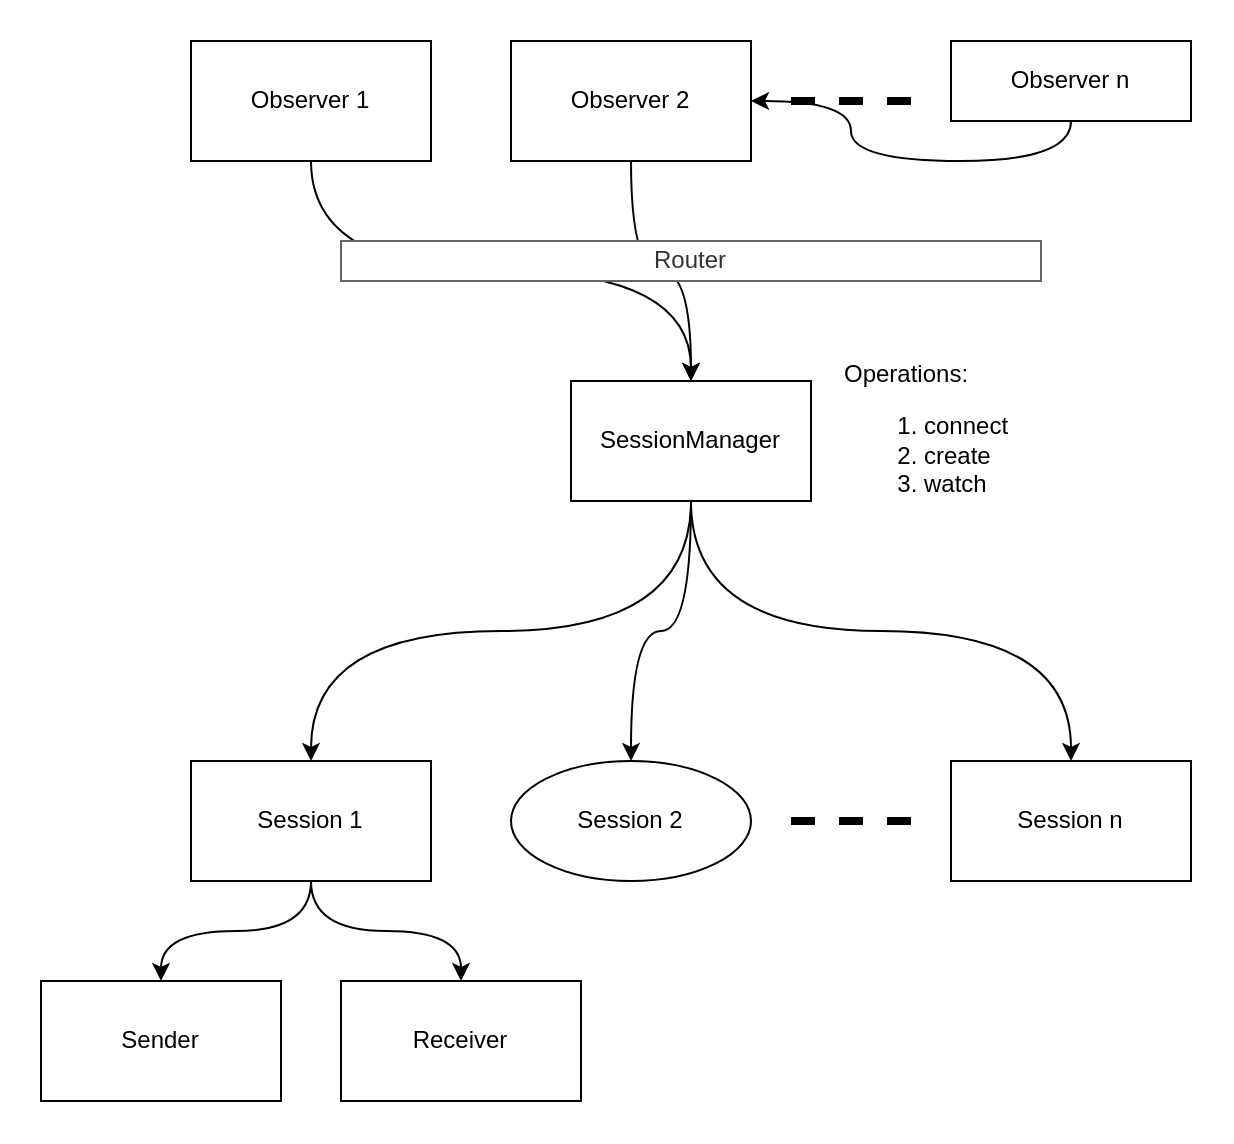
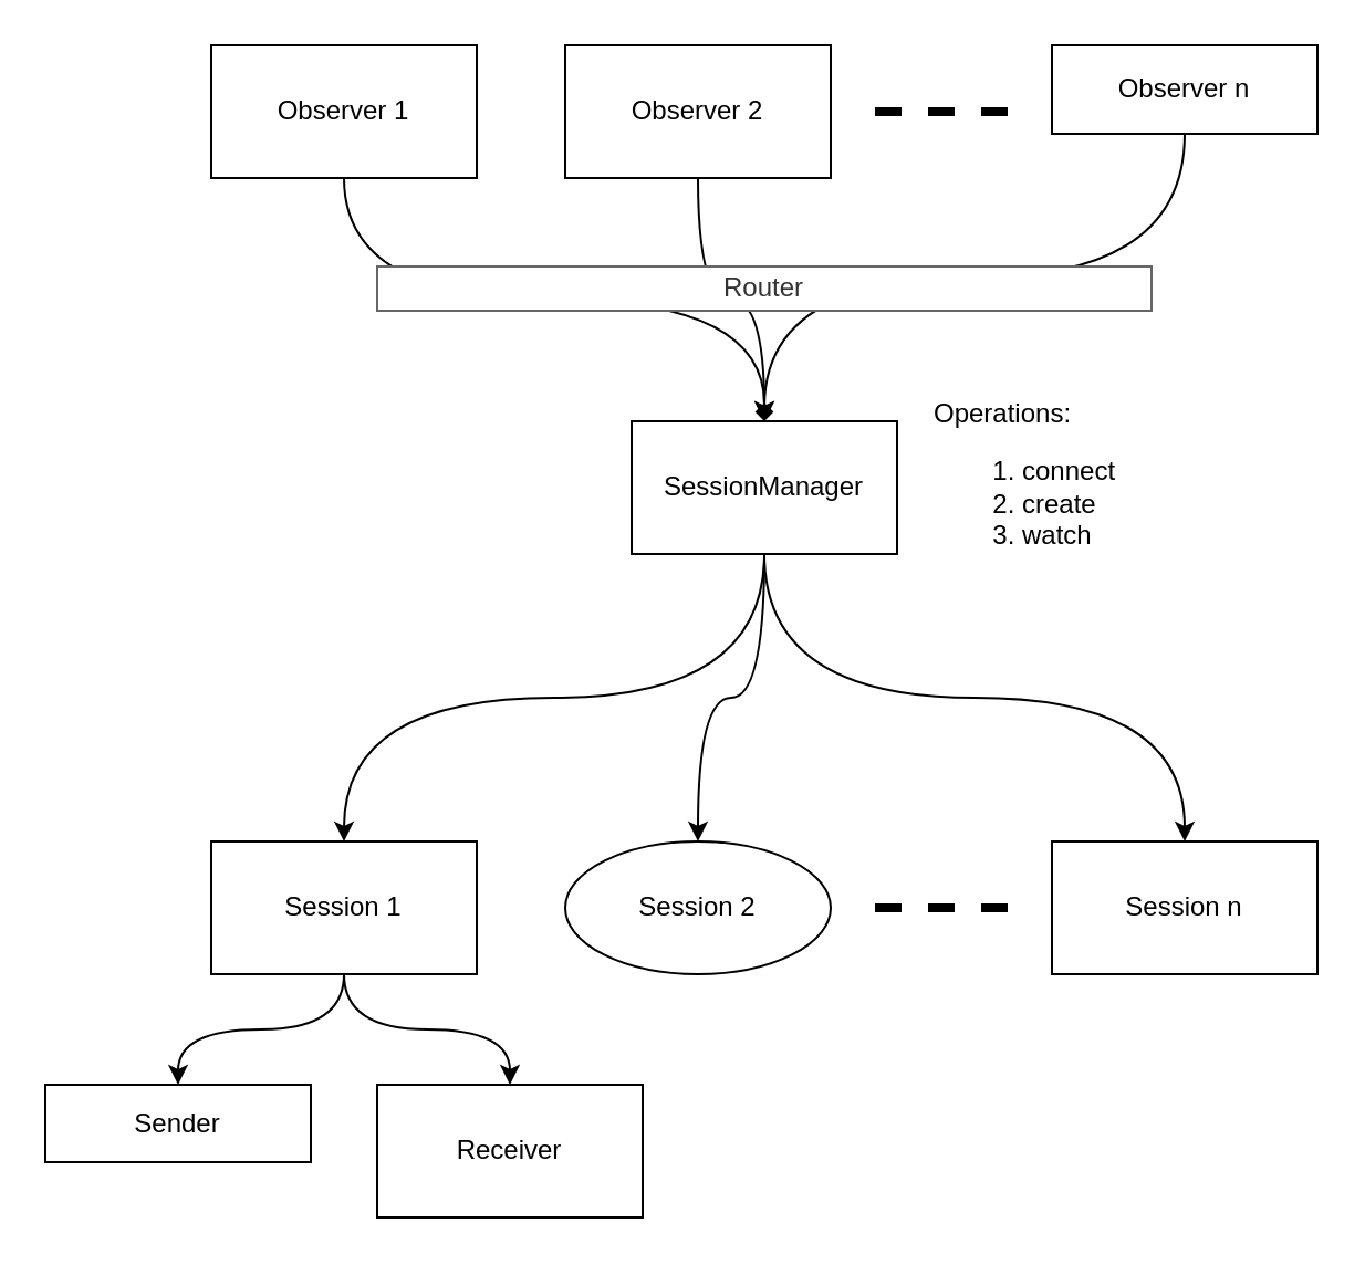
- <mxCell id="16" style="edgeStyle=orthogonalEdgeStyle;curved=1;rounded=0;orthogonalLoop=1;jettySize=auto;html=1;exitX=0.5;exitY=1;exitDx=0;exitDy=0;strokeWidth=1;" edge="1" parent="1" source="17" target="15"><mxGeometry relative="1" as="geometry" /></mxCell>
+ <mxCell id="16" style="edgeStyle=orthogonalEdgeStyle;curved=1;rounded=0;orthogonalLoop=1;jettySize=auto;html=1;exitX=0.5;exitY=1;exitDx=0;exitDy=0;entryX=0.5;entryY=0;entryDx=0;entryDy=0;strokeWidth=1;" edge="1" parent="1" source="17" target="8"><mxGeometry relative="1" as="geometry" /></mxCell>
- <mxCell id="12" style="edgeStyle=orthogonalEdgeStyle;curved=1;rounded=0;orthogonalLoop=1;jettySize=auto;html=1;exitX=0.5;exitY=1;exitDx=0;exitDy=0;strokeWidth=1;" edge="1" parent="1" source="13" target="8"><mxGeometry relative="1" as="geometry" /></mxCell>
+ <mxCell id="12" style="edgeStyle=orthogonalEdgeStyle;curved=1;rounded=0;orthogonalLoop=1;jettySize=auto;html=1;exitX=0.5;exitY=1;exitDx=0;exitDy=0;strokeWidth=1;endArrow=diamond;" edge="1" parent="1" source="13" target="8"><mxGeometry relative="1" as="geometry" /></mxCell>
- <mxCell id="20" value="Sender" style="rounded=0;whiteSpace=wrap;html=1;" vertex="1" parent="1"><mxGeometry x="20" y="490" width="120" height="60" as="geometry" /></mxCell>
+ <mxCell id="20" value="Sender" style="rounded=0;whiteSpace=wrap;html=1;" vertex="1" parent="1"><mxGeometry x="20" y="490" width="120" height="35" as="geometry" /></mxCell>
